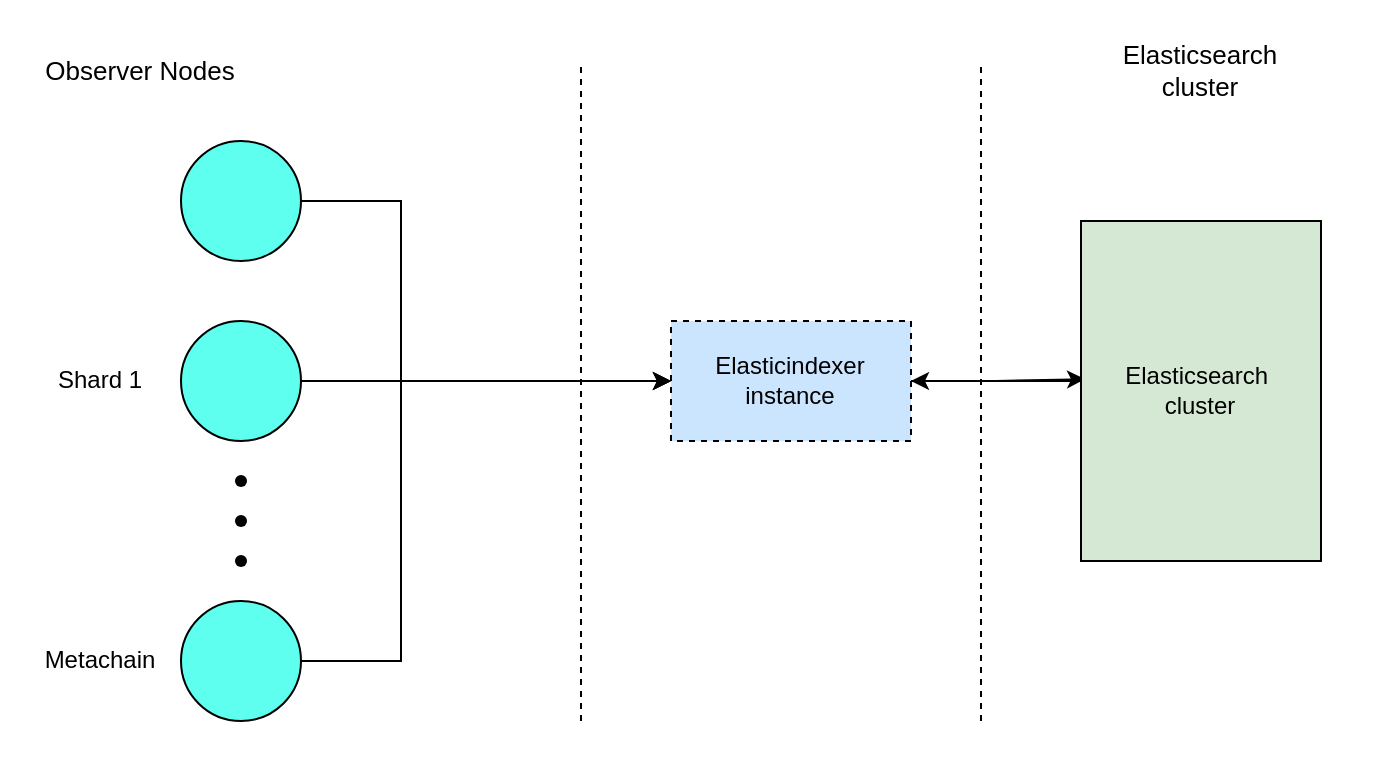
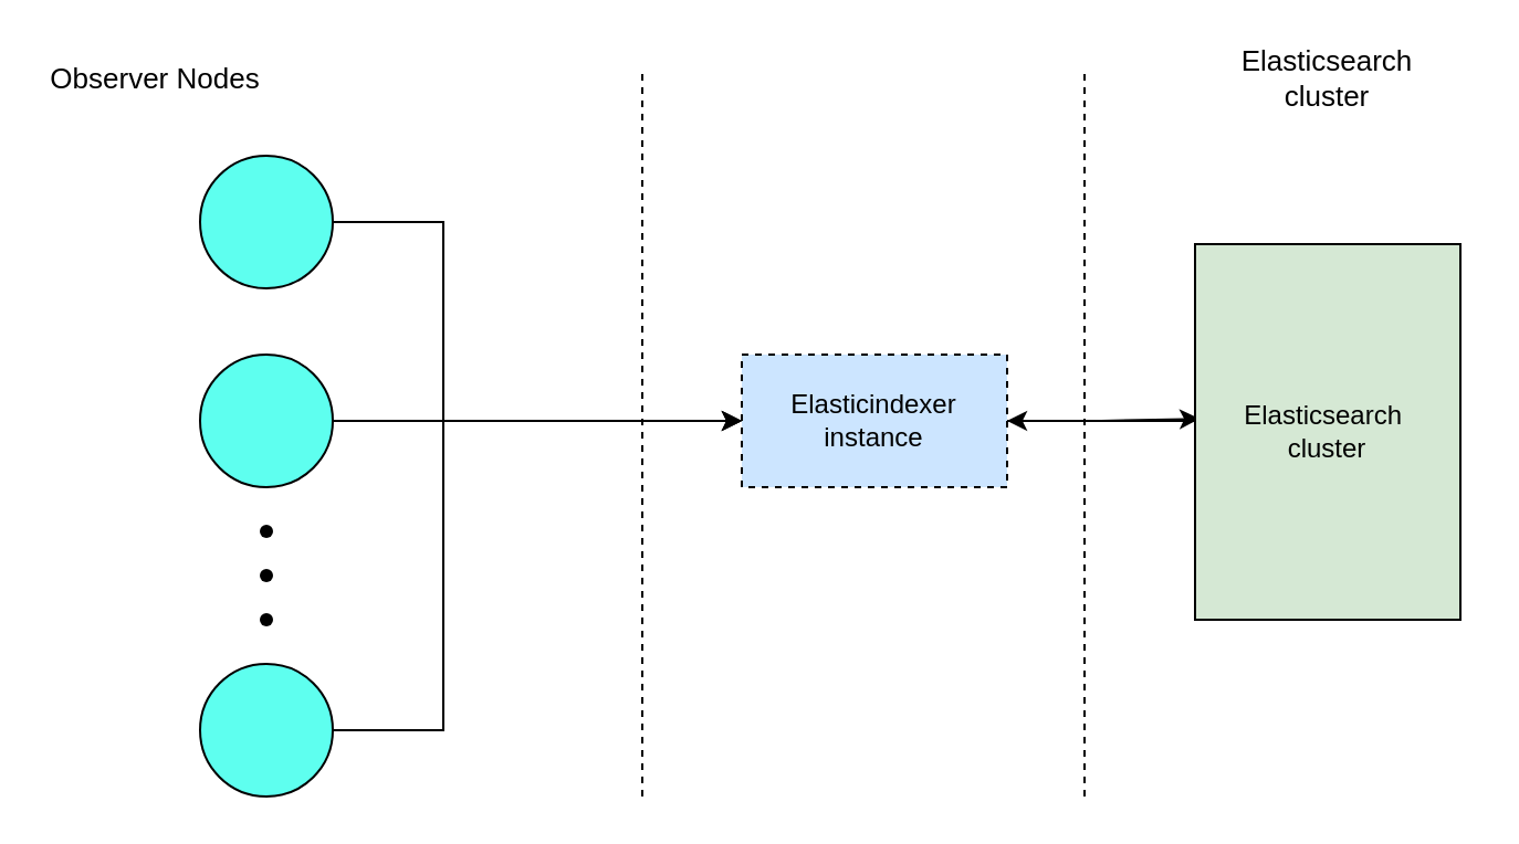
- <mxCell id="8" value="Shard 1" style="text;html=1;strokeColor=none;fillColor=none;align=center;verticalAlign=middle;whiteSpace=wrap;rounded=0;" parent="1" vertex="1"><mxGeometry x="20" y="175" width="60" height="30" as="geometry" /></mxCell>
- <mxCell id="9" value="Metachain" style="text;html=1;strokeColor=none;fillColor=none;align=center;verticalAlign=middle;whiteSpace=wrap;rounded=0;" parent="1" vertex="1"><mxGeometry x="20" y="315" width="60" height="30" as="geometry" /></mxCell>
